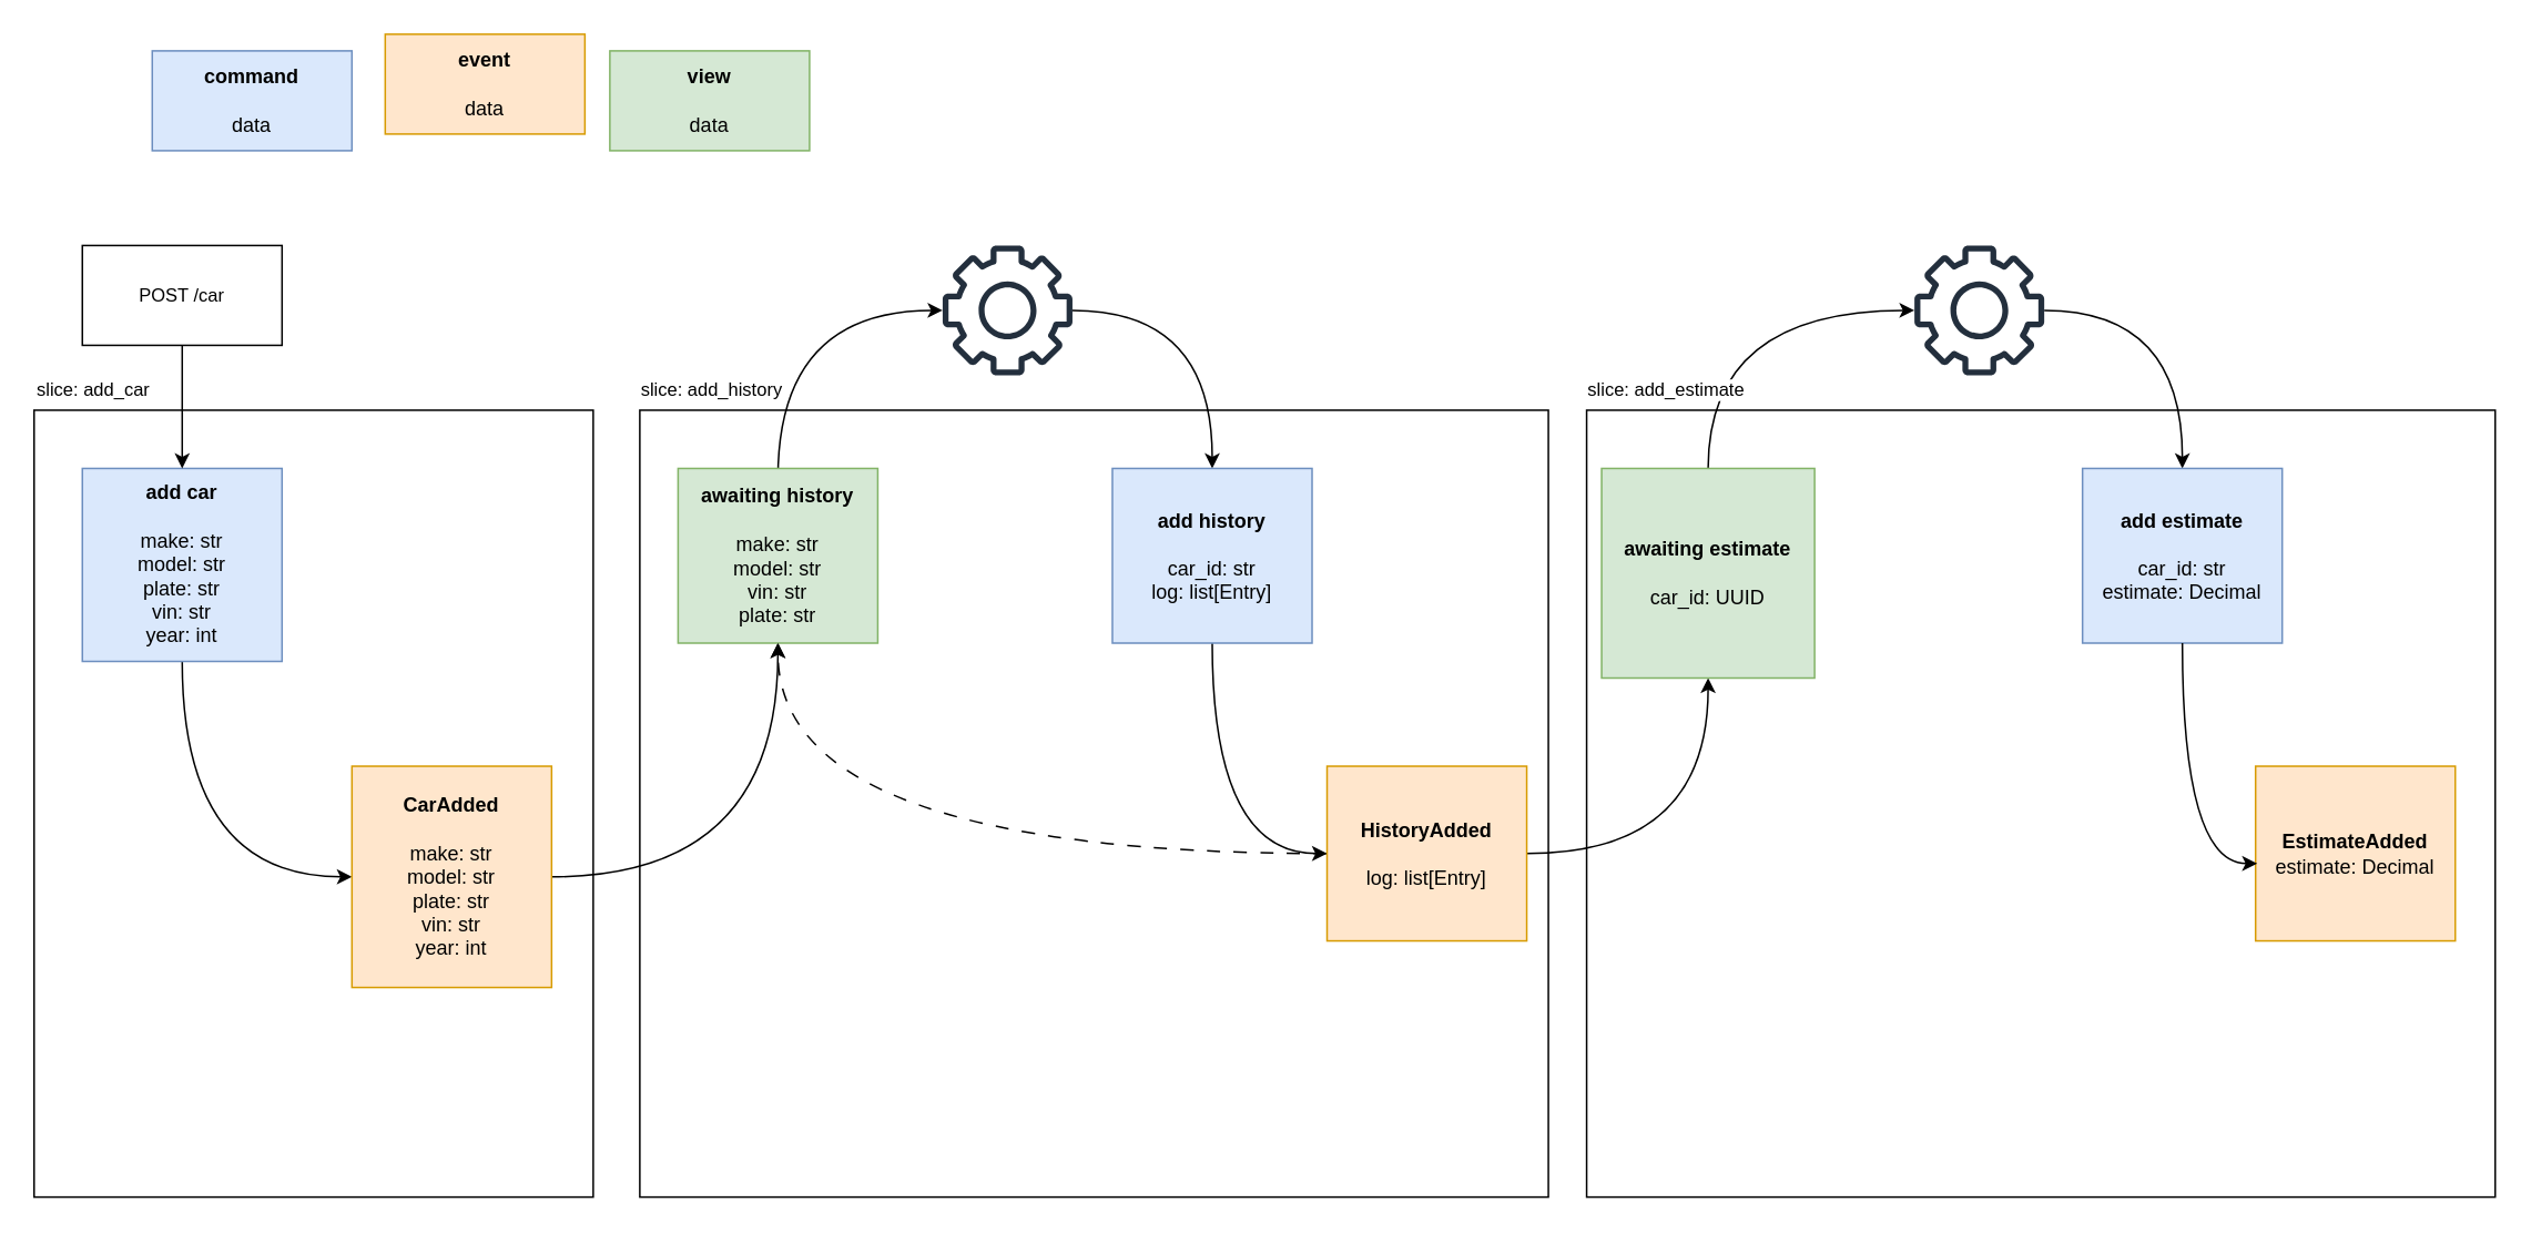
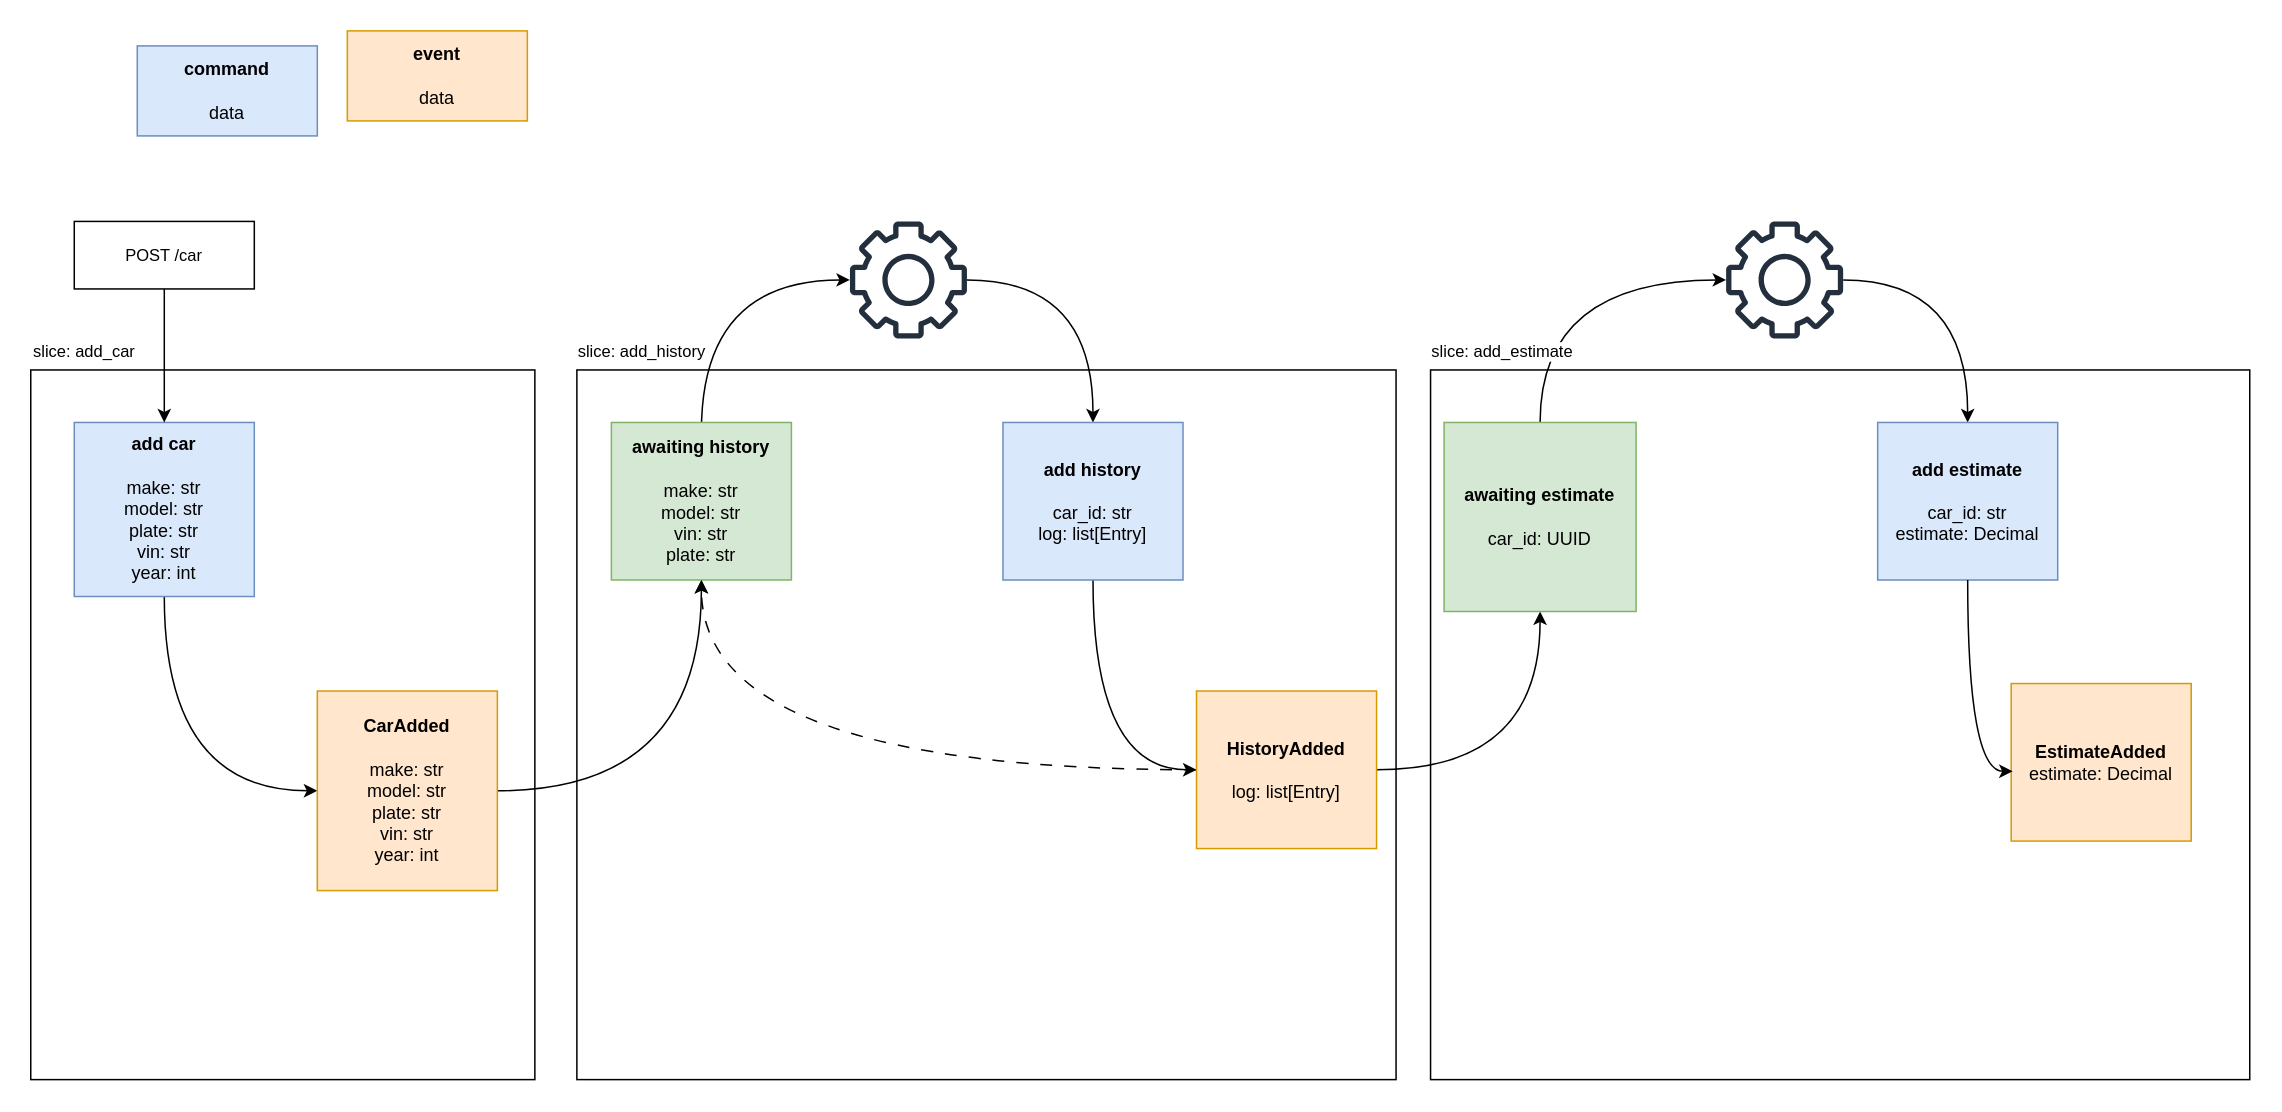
- <mxCell id="7" value="&lt;b&gt;view&lt;/b&gt;&lt;div&gt;&lt;br&gt;&lt;div&gt;data&lt;/div&gt;&lt;/div&gt;" style="rounded=0;whiteSpace=wrap;html=1;fillColor=#d5e8d4;strokeColor=#82b366;" parent="1" vertex="1"><mxGeometry x="366" y="30" width="120" height="60" as="geometry" /></mxCell>
- <mxCell id="22" value="POST /car" style="rounded=0;whiteSpace=wrap;html=1;fontFamily=Helvetica;fontSize=11;fontColor=default;labelBackgroundColor=default;" parent="1" vertex="1"><mxGeometry x="49" y="147" width="120" height="60" as="geometry" /></mxCell>
+ <mxCell id="22" value="POST /car" style="rounded=0;whiteSpace=wrap;html=1;fontFamily=Helvetica;fontSize=11;fontColor=default;labelBackgroundColor=default;" parent="1" vertex="1"><mxGeometry x="49" y="147" width="120" height="45" as="geometry" /></mxCell>
- <mxCell id="28" value="&lt;div&gt;&lt;b&gt;EstimateAdded&lt;/b&gt;&lt;br&gt;&lt;div&gt;estimate: Decimal&lt;/div&gt;&lt;/div&gt;" style="rounded=0;whiteSpace=wrap;html=1;fillColor=#ffe6cc;strokeColor=#d79b00;" parent="1" vertex="1"><mxGeometry x="1355" y="460" width="120" height="105" as="geometry" /></mxCell>
+ <mxCell id="28" value="&lt;div&gt;&lt;b&gt;EstimateAdded&lt;/b&gt;&lt;br&gt;&lt;div&gt;estimate: Decimal&lt;/div&gt;&lt;/div&gt;" style="rounded=0;whiteSpace=wrap;html=1;fillColor=#ffe6cc;strokeColor=#d79b00;" parent="1" vertex="1"><mxGeometry x="1340" y="455" width="120" height="105" as="geometry" /></mxCell>
